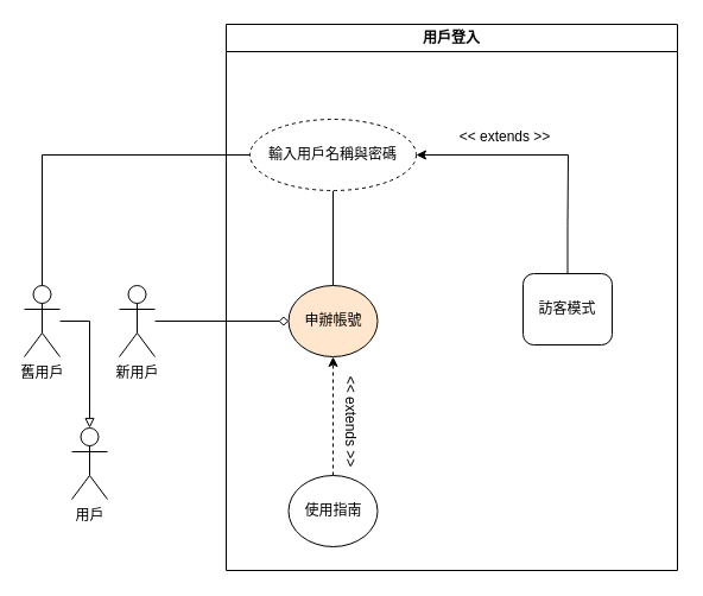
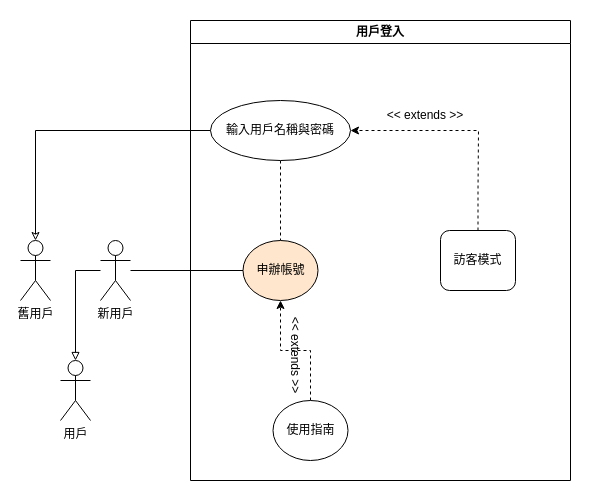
- <mxCell id="4" value="輸入用戶名稱與密碼" style="ellipse;whiteSpace=wrap;html=1;dashed=1;" vertex="1" parent="2"><mxGeometry x="20" y="80" width="140" height="60" as="geometry" /></mxCell>
+ <mxCell id="4" value="輸入用戶名稱與密碼" style="ellipse;whiteSpace=wrap;html=1;" vertex="1" parent="2"><mxGeometry x="20" y="80" width="140" height="60" as="geometry" /></mxCell>
- <mxCell id="6" style="edgeStyle=orthogonalEdgeStyle;rounded=0;orthogonalLoop=1;jettySize=auto;html=1;entryX=1;entryY=0.5;entryDx=0;entryDy=0;endArrow=classic;endFill=1;dashed=0;exitX=0.5;exitY=0;exitDx=0;exitDy=0;" edge="1" parent="2" source="7" target="4"><mxGeometry relative="1" as="geometry"><mxPoint x="230" y="250" as="sourcePoint" /><Array as="points"><mxPoint x="288" y="170" /><mxPoint x="288" y="110" /></Array></mxGeometry></mxCell>
+ <mxCell id="6" style="edgeStyle=orthogonalEdgeStyle;rounded=0;orthogonalLoop=1;jettySize=auto;html=1;entryX=1;entryY=0.5;entryDx=0;entryDy=0;endArrow=classic;endFill=1;dashed=1;exitX=0.5;exitY=0;exitDx=0;exitDy=0;" edge="1" parent="2" source="7" target="4"><mxGeometry relative="1" as="geometry"><mxPoint x="230" y="250" as="sourcePoint" /><Array as="points"><mxPoint x="288" y="170" /><mxPoint x="288" y="110" /></Array></mxGeometry></mxCell>
- <mxCell id="3" style="edgeStyle=orthogonalEdgeStyle;rounded=0;orthogonalLoop=1;jettySize=auto;html=1;exitX=0.5;exitY=1;exitDx=0;exitDy=0;entryX=0.5;entryY=0;entryDx=0;entryDy=0;endArrow=none;endFill=0;" edge="1" parent="2" source="4" target="5"><mxGeometry relative="1" as="geometry" /></mxCell>
+ <mxCell id="3" style="edgeStyle=orthogonalEdgeStyle;rounded=0;orthogonalLoop=1;jettySize=auto;html=1;exitX=0.5;exitY=1;exitDx=0;exitDy=0;entryX=0.5;entryY=0;entryDx=0;entryDy=0;endArrow=none;endFill=0;dashed=1;" edge="1" parent="2" source="4" target="5"><mxGeometry relative="1" as="geometry" /></mxCell>
- <mxCell id="18" style="edgeStyle=orthogonalEdgeStyle;rounded=0;orthogonalLoop=1;jettySize=auto;html=1;exitX=0;exitY=0.5;exitDx=0;exitDy=0;entryX=0.5;entryY=0;entryDx=0;entryDy=0;entryPerimeter=0;endArrow=none;endFill=0;" edge="1" parent="1" source="4" target="14"><mxGeometry relative="1" as="geometry" /></mxCell>
+ <mxCell id="18" style="edgeStyle=orthogonalEdgeStyle;rounded=0;orthogonalLoop=1;jettySize=auto;html=1;exitX=0;exitY=0.5;exitDx=0;exitDy=0;entryX=0.5;entryY=0;entryDx=0;entryDy=0;entryPerimeter=0;endArrow=classic;endFill=0;" edge="1" parent="1" source="4" target="14"><mxGeometry relative="1" as="geometry" /></mxCell>
- <mxCell id="13" style="edgeStyle=orthogonalEdgeStyle;rounded=0;orthogonalLoop=1;jettySize=auto;html=1;entryX=0.5;entryY=0;entryDx=0;entryDy=0;entryPerimeter=0;endArrow=block;endFill=0;" edge="1" parent="1" source="14" target="12"><mxGeometry relative="1" as="geometry" /></mxCell>
+ <mxCell id="15" style="edgeStyle=orthogonalEdgeStyle;rounded=0;orthogonalLoop=1;jettySize=auto;html=1;entryX=0.5;entryY=0;entryDx=0;entryDy=0;entryPerimeter=0;endArrow=block;endFill=0;" edge="1" parent="1" source="17" target="12"><mxGeometry relative="1" as="geometry" /></mxCell>
- <mxCell id="16" style="edgeStyle=orthogonalEdgeStyle;rounded=0;orthogonalLoop=1;jettySize=auto;html=1;entryX=0;entryY=0.5;entryDx=0;entryDy=0;endArrow=diamond;endFill=0;" edge="1" parent="1" source="17" target="5"><mxGeometry relative="1" as="geometry" /></mxCell>
+ <mxCell id="16" style="edgeStyle=orthogonalEdgeStyle;rounded=0;orthogonalLoop=1;jettySize=auto;html=1;entryX=0;entryY=0.5;entryDx=0;entryDy=0;endArrow=none;endFill=0;" edge="1" parent="1" source="17" target="5"><mxGeometry relative="1" as="geometry" /></mxCell>
- <mxCell id="9" value="使用指南" style="ellipse;whiteSpace=wrap;html=1;" vertex="1" parent="2"><mxGeometry x="52.5" y="380" width="75" height="60" as="geometry" /></mxCell>
+ <mxCell id="9" value="使用指南" style="ellipse;whiteSpace=wrap;html=1;" vertex="1" parent="2"><mxGeometry x="82.5" y="380" width="75" height="60" as="geometry" /></mxCell>
